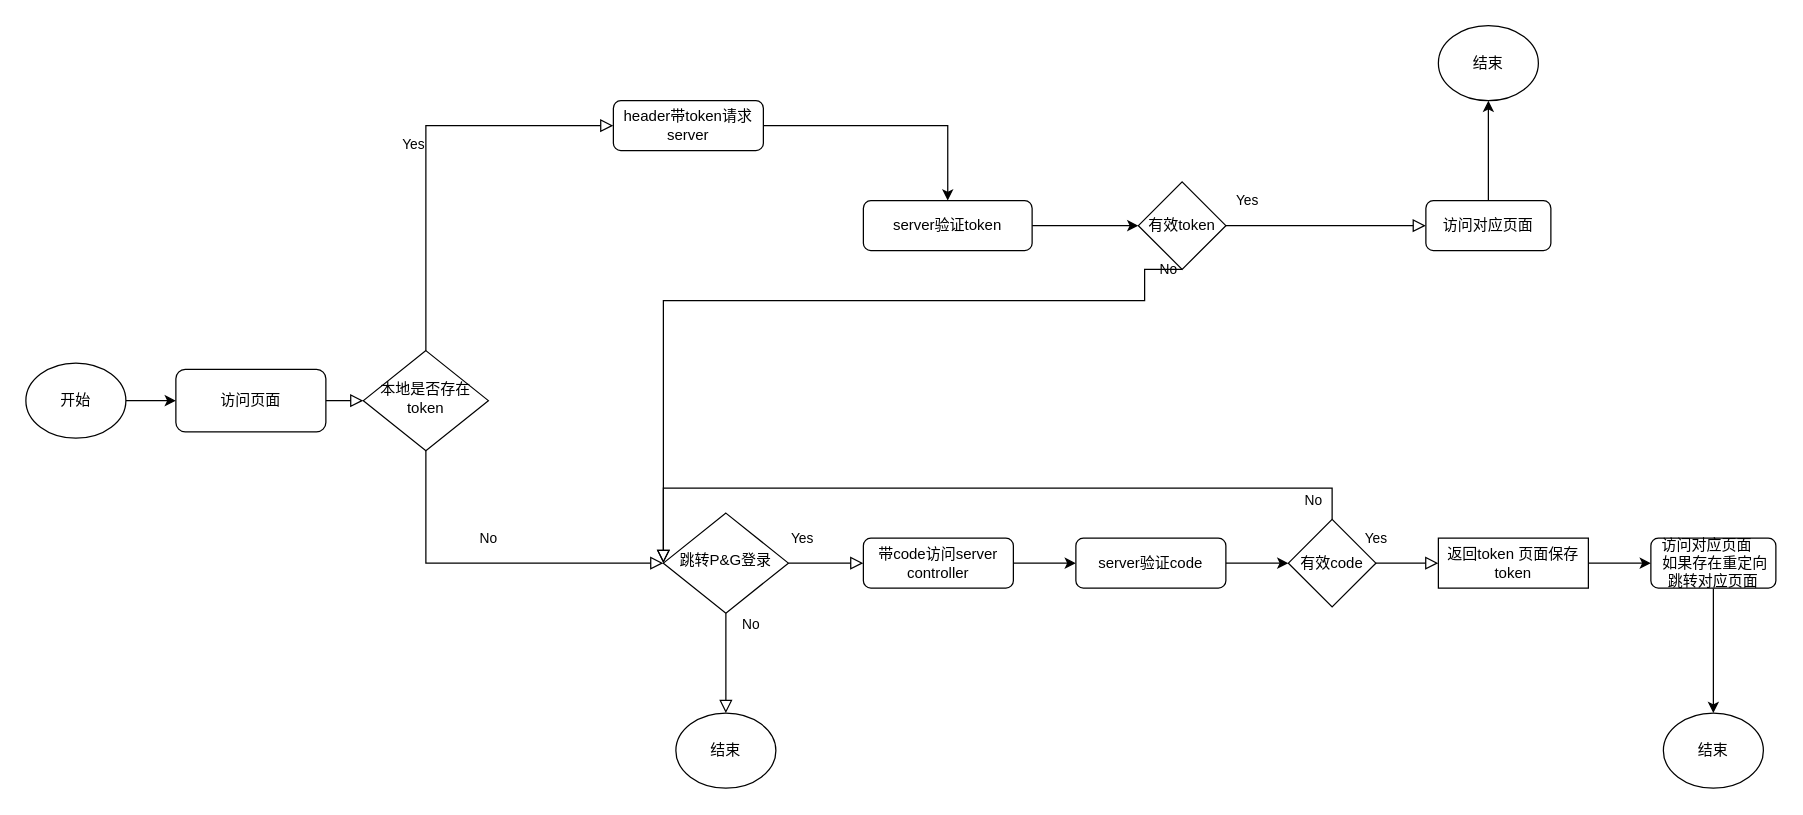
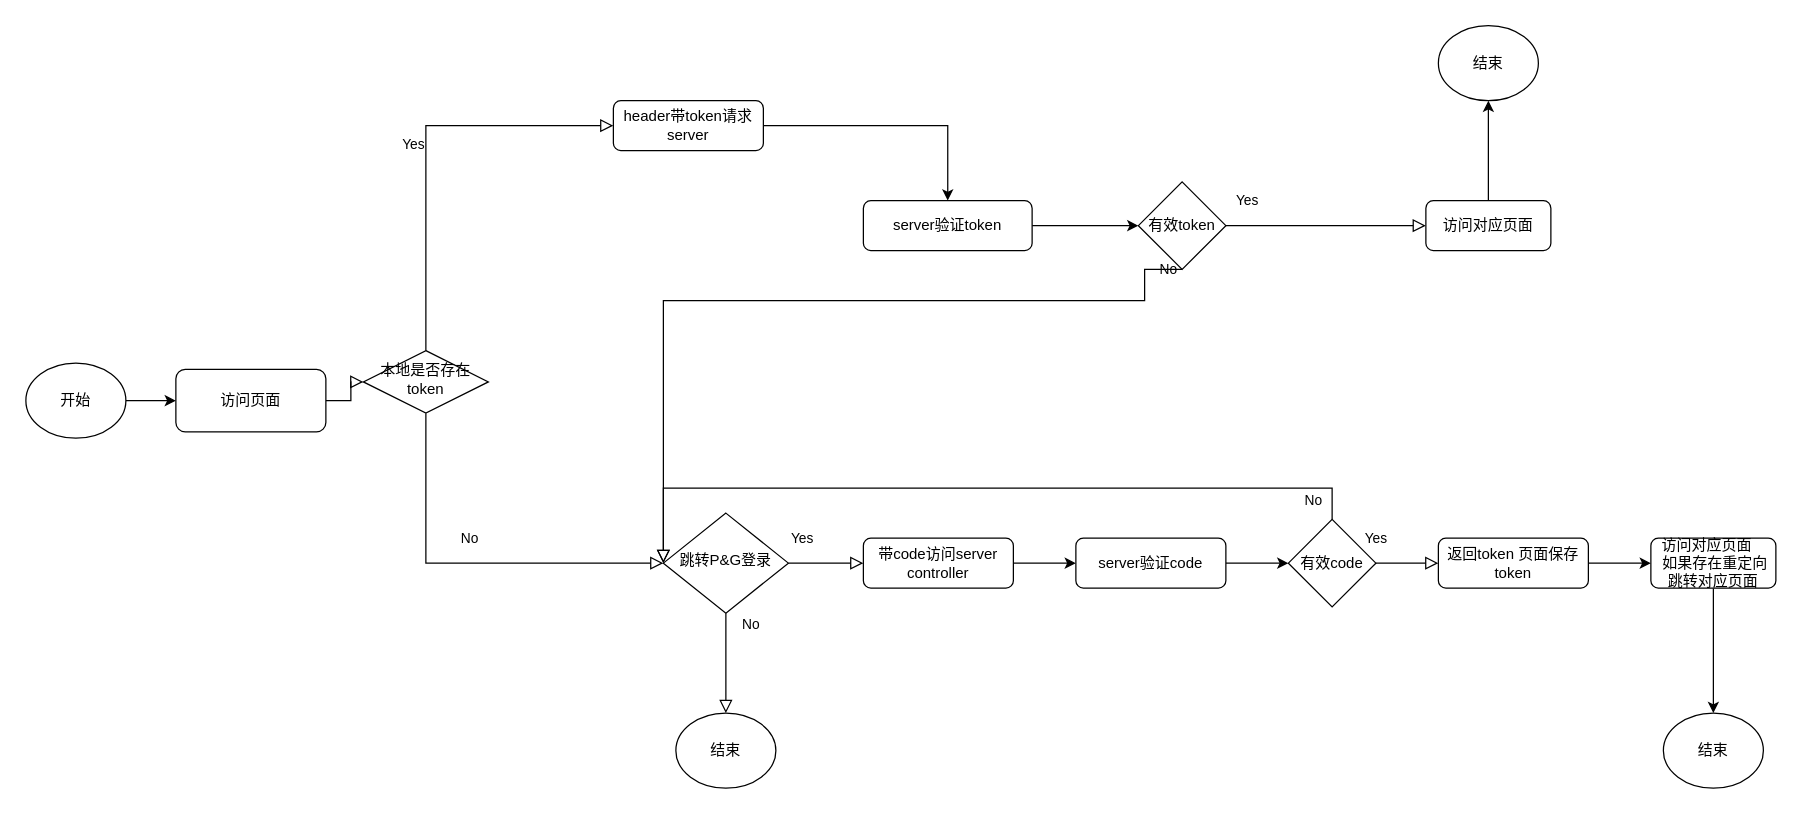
- <mxCell id="6" value="本地是否存在token" style="rhombus;whiteSpace=wrap;html=1;shadow=0;fontFamily=Helvetica;fontSize=12;align=center;strokeWidth=1;spacing=6;spacingTop=-4;" parent="1" vertex="1"><mxGeometry x="290" y="280" width="100" height="80" as="geometry" /></mxCell>
+ <mxCell id="6" value="本地是否存在token" style="rhombus;whiteSpace=wrap;html=1;shadow=0;fontFamily=Helvetica;fontSize=12;align=center;strokeWidth=1;spacing=6;spacingTop=-4;" parent="1" vertex="1"><mxGeometry x="290" y="280" width="100" height="50" as="geometry" /></mxCell>
- <mxCell id="26" value="返回token 页面保存token" style="whiteSpace=wrap;html=1;fontSize=12;glass=0;strokeWidth=1;shadow=0;rounded=0;" vertex="1" parent="1"><mxGeometry x="1150" y="430" width="120" height="40" as="geometry" /></mxCell>
+ <mxCell id="26" value="返回token 页面保存token" style="rounded=1;whiteSpace=wrap;html=1;fontSize=12;glass=0;strokeWidth=1;shadow=0;" vertex="1" parent="1"><mxGeometry x="1150" y="430" width="120" height="40" as="geometry" /></mxCell>
